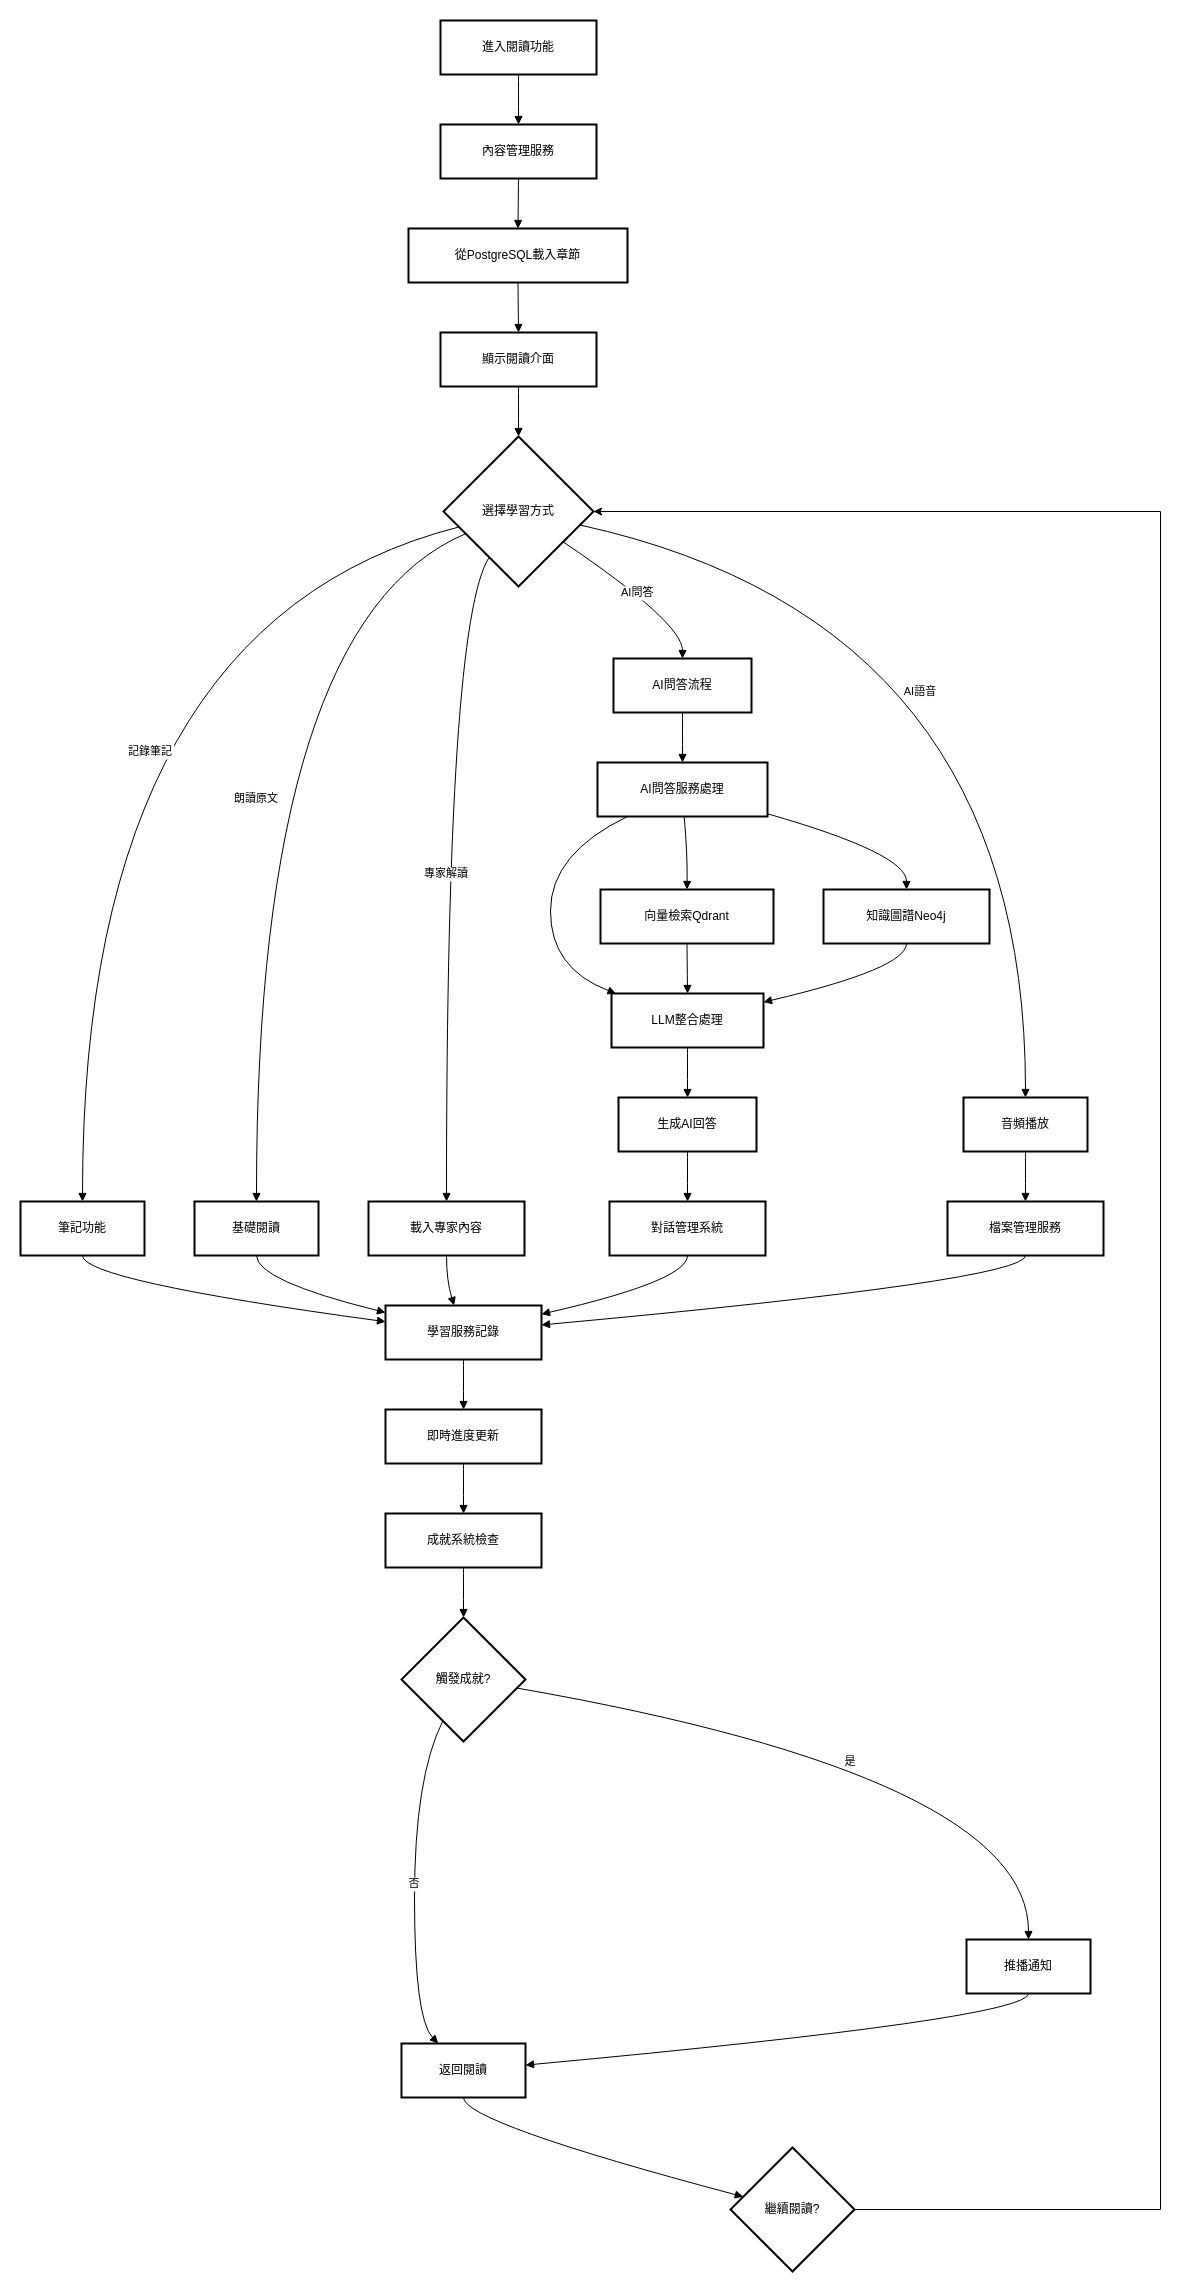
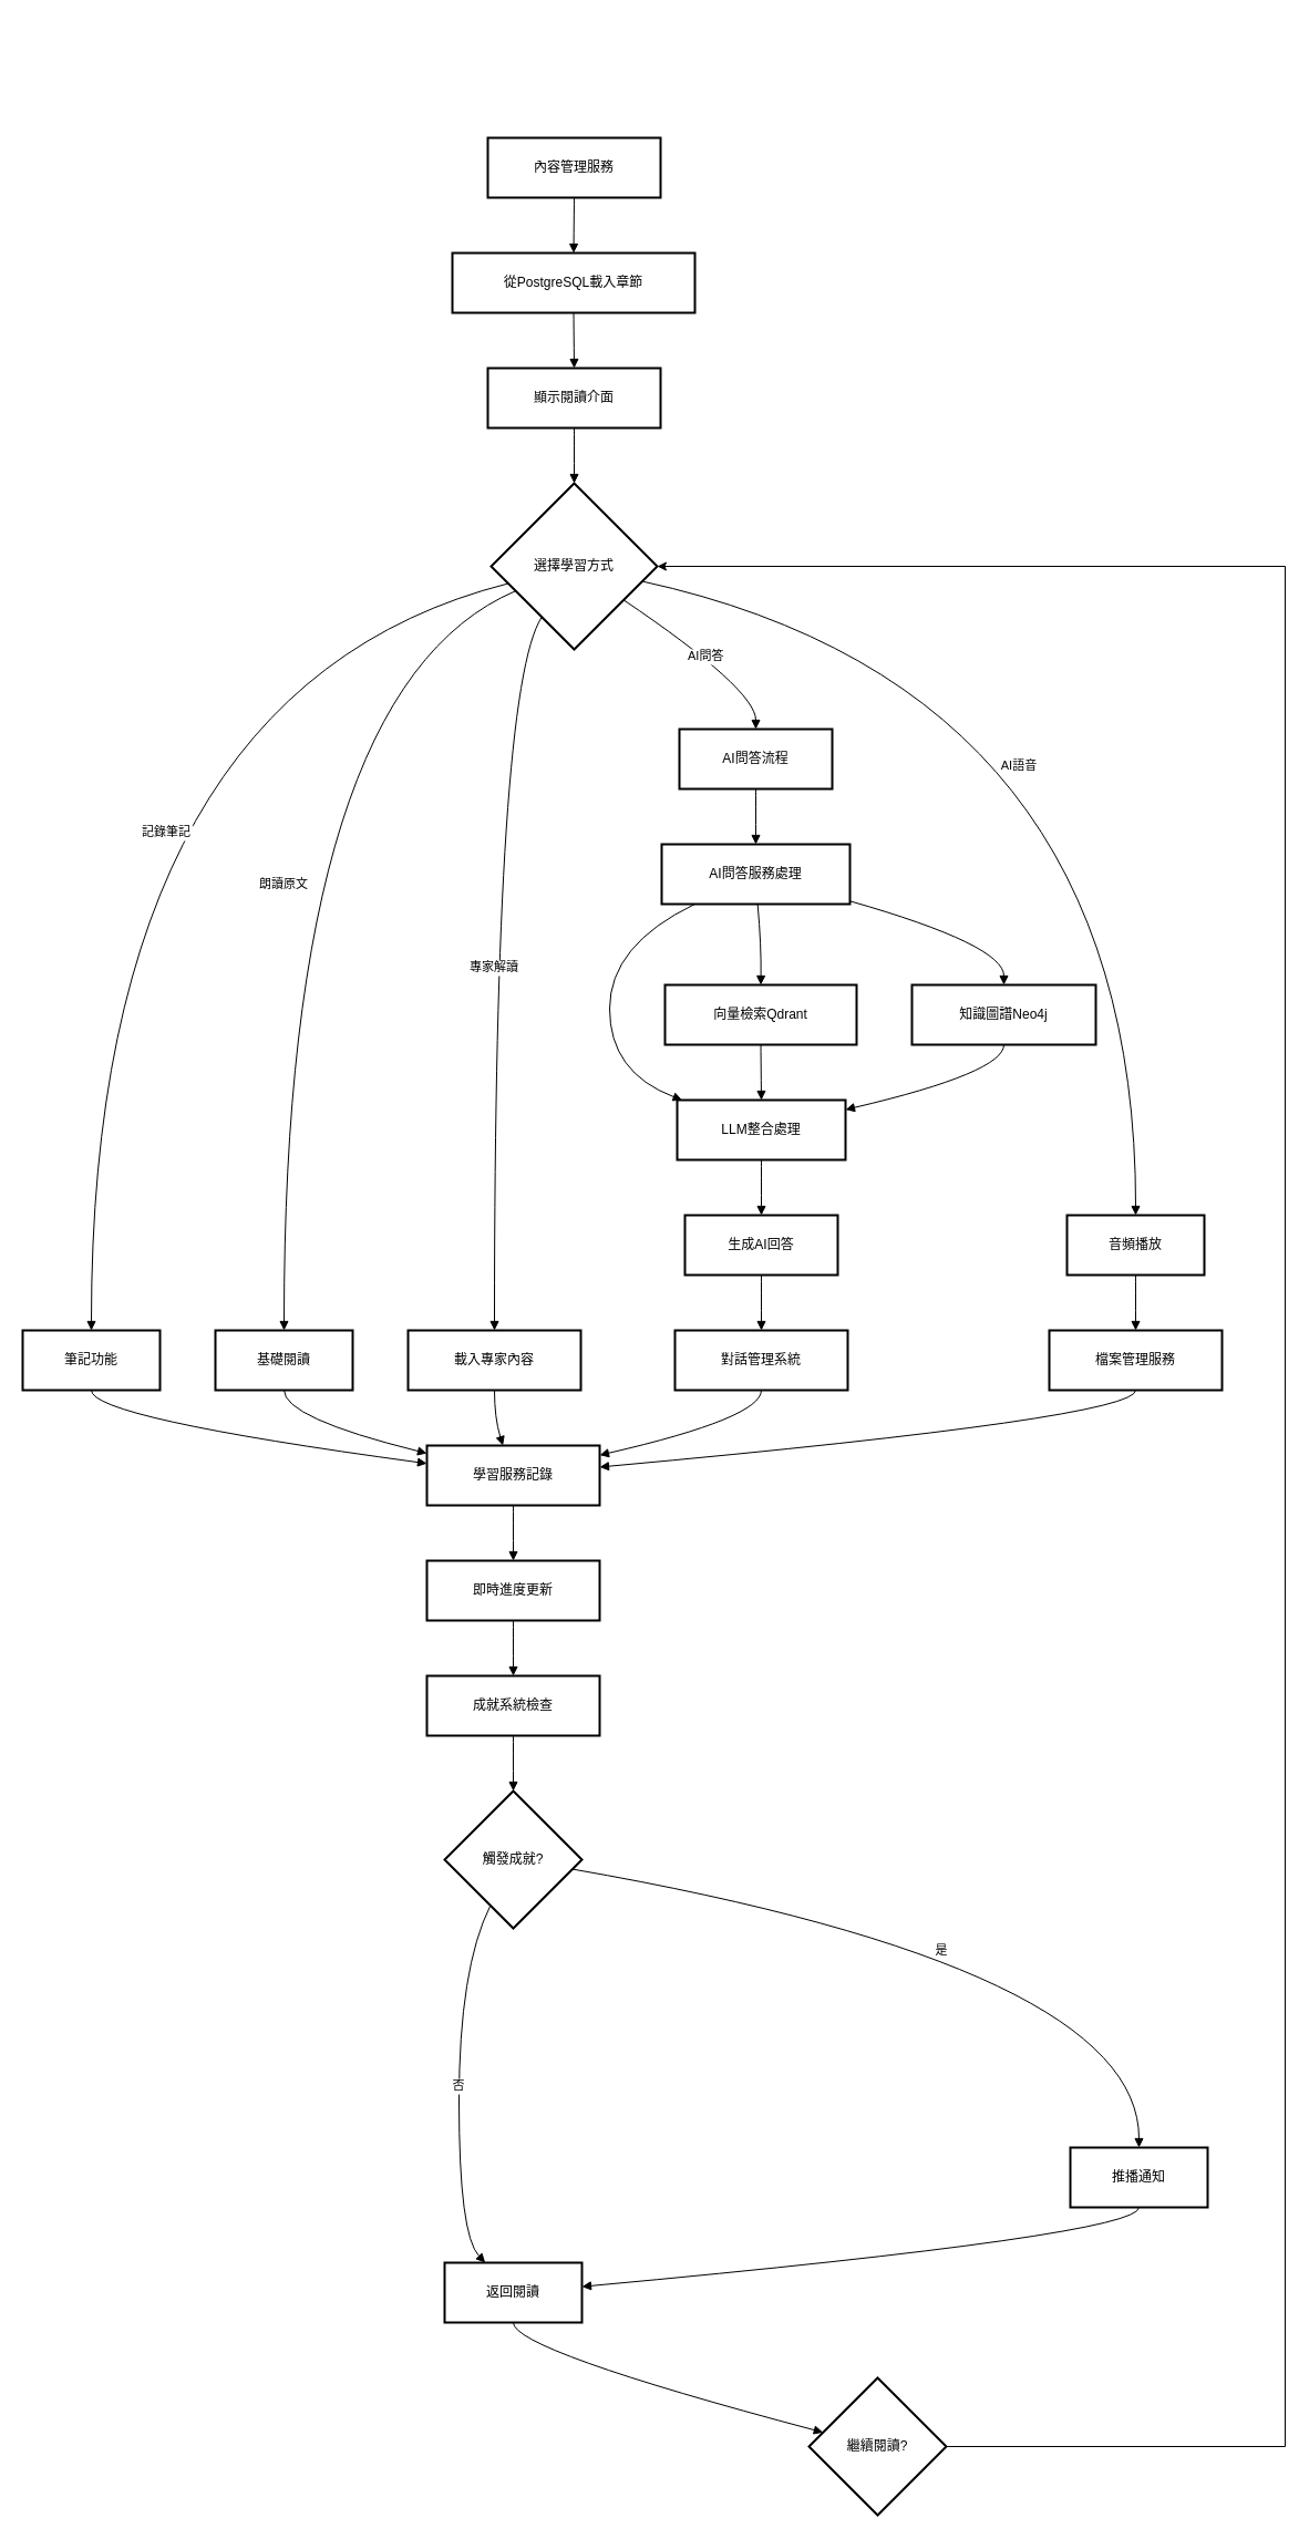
- <mxCell id="2" value="進入閱讀功能" style="whiteSpace=wrap;strokeWidth=2;" vertex="1" parent="1"><mxGeometry x="440" y="20" width="156" height="54" as="geometry" /></mxCell>
- <mxCell id="27" value="" style="curved=1;startArrow=none;endArrow=block;exitX=0.5;exitY=1;entryX=0.5;entryY=0;rounded=0;" edge="1" parent="1" source="2" target="3"><mxGeometry relative="1" as="geometry"><Array as="points" /></mxGeometry></mxCell>
